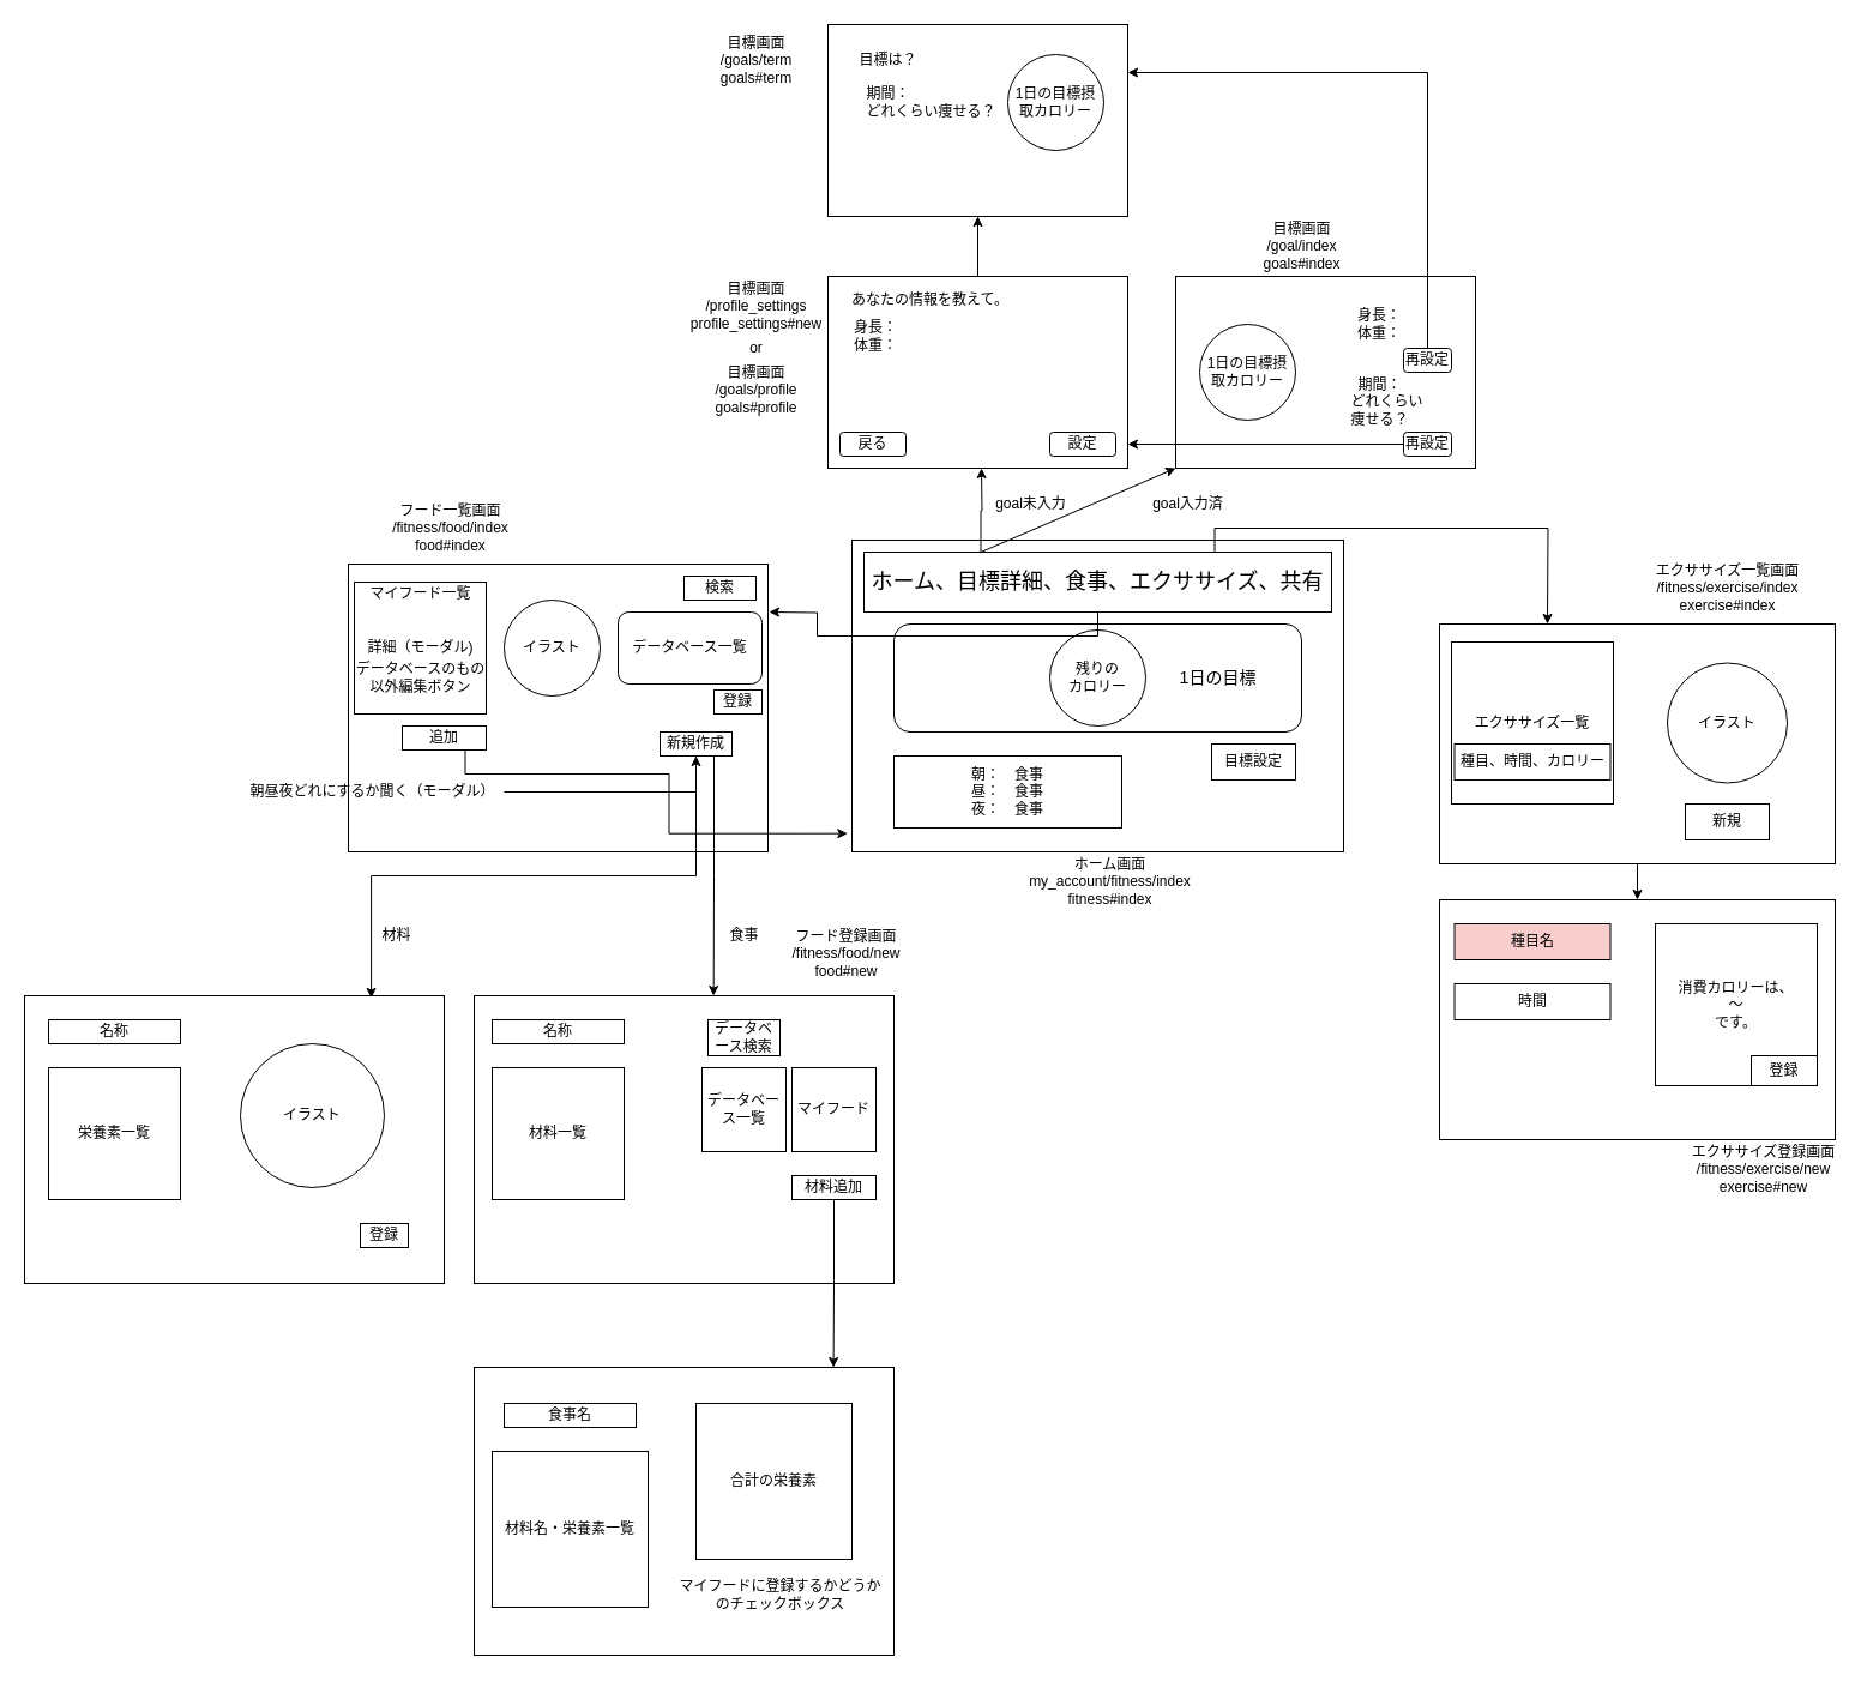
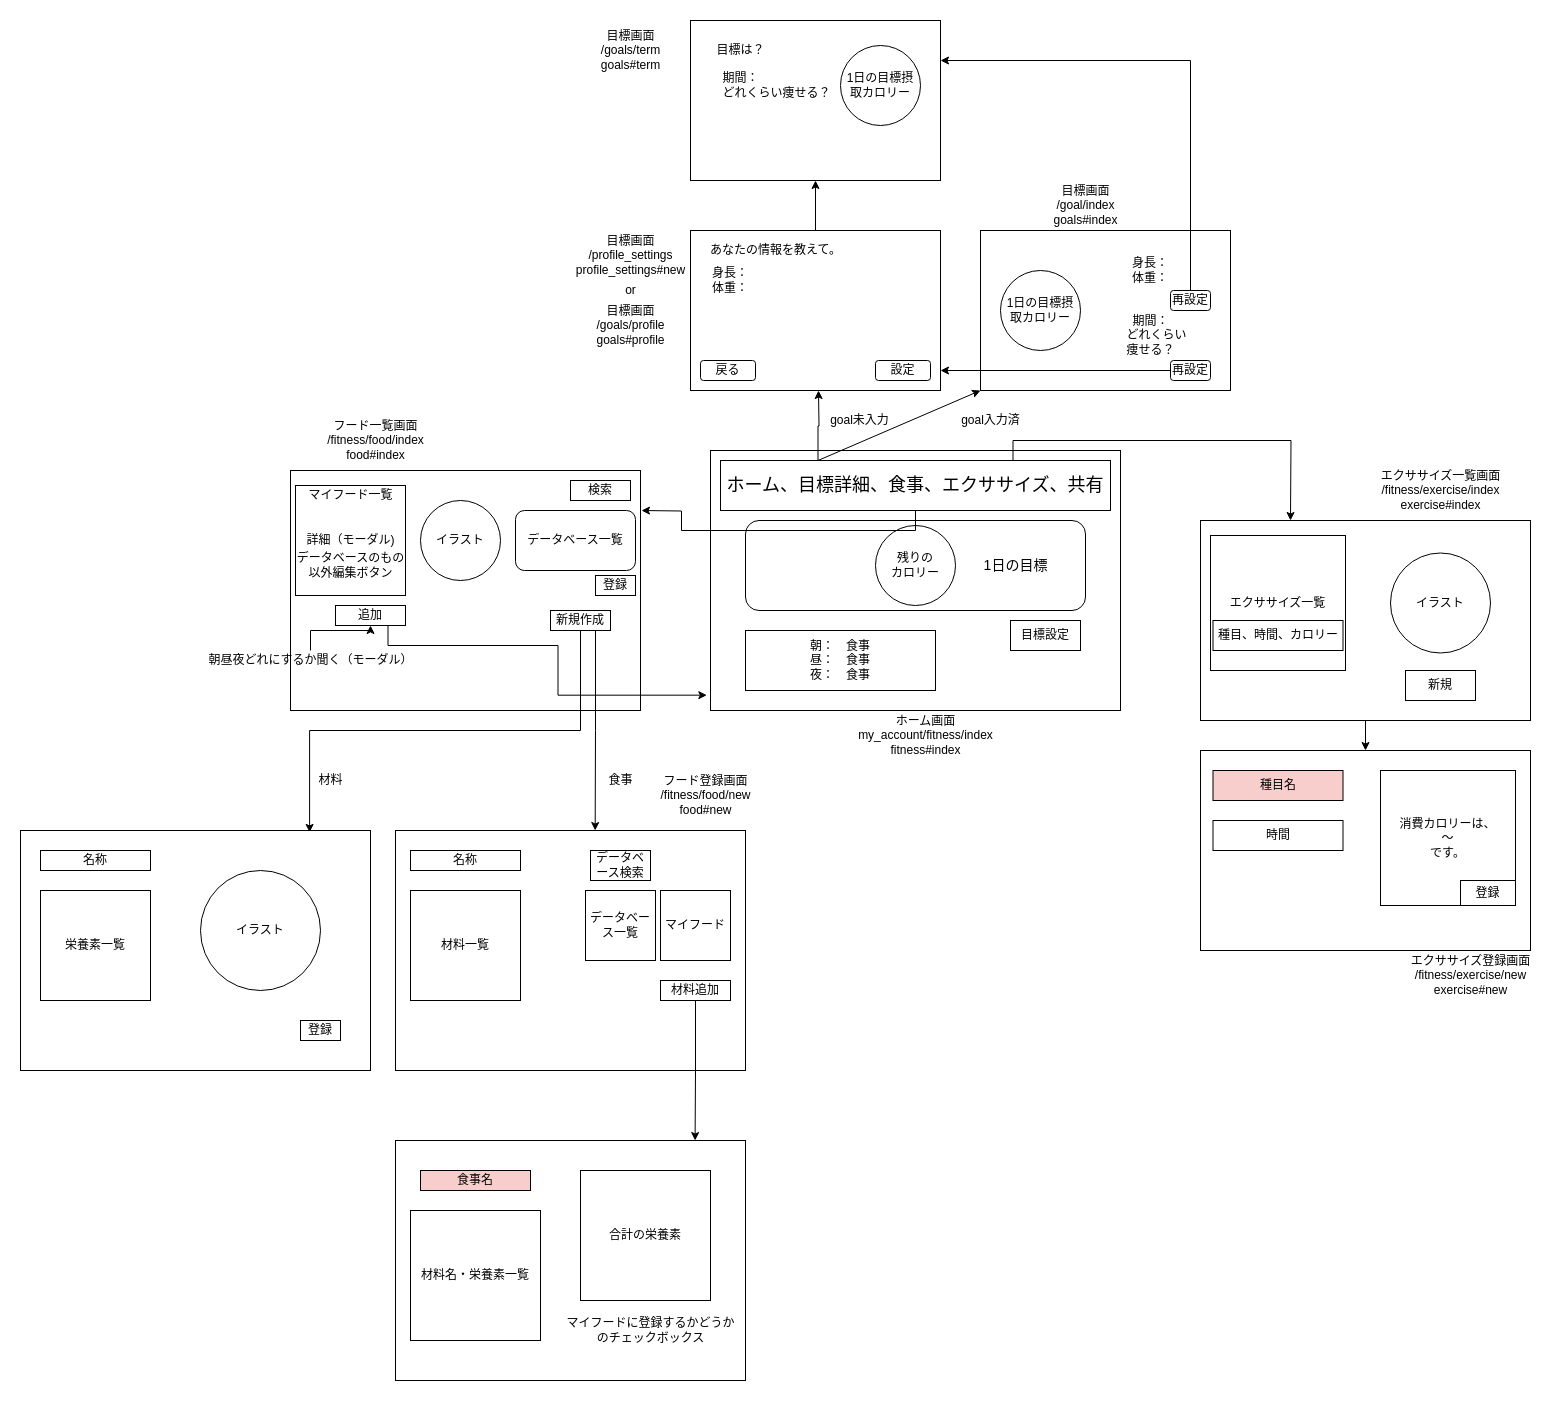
- <mxCell id="47" value="" style="edgeStyle=orthogonalEdgeStyle;rounded=0;orthogonalLoop=1;jettySize=auto;html=1;" edge="1" parent="1" source="48" target="44"><mxGeometry relative="1" as="geometry" /></mxCell>
+ <mxCell id="47" value="" style="edgeStyle=orthogonalEdgeStyle;rounded=0;orthogonalLoop=1;jettySize=auto;html=1;" edge="1" parent="1" source="48" target="46"><mxGeometry relative="1" as="geometry" /></mxCell>
- <mxCell id="66" value="食事名" style="rounded=0;whiteSpace=wrap;html=1;" vertex="1" parent="1"><mxGeometry x="420" y="1170" width="110" height="20" as="geometry" /></mxCell>
+ <mxCell id="66" value="食事名" style="rounded=0;whiteSpace=wrap;html=1;fillColor=#f8cecc;" vertex="1" parent="1"><mxGeometry x="420" y="1170" width="110" height="20" as="geometry" /></mxCell>
